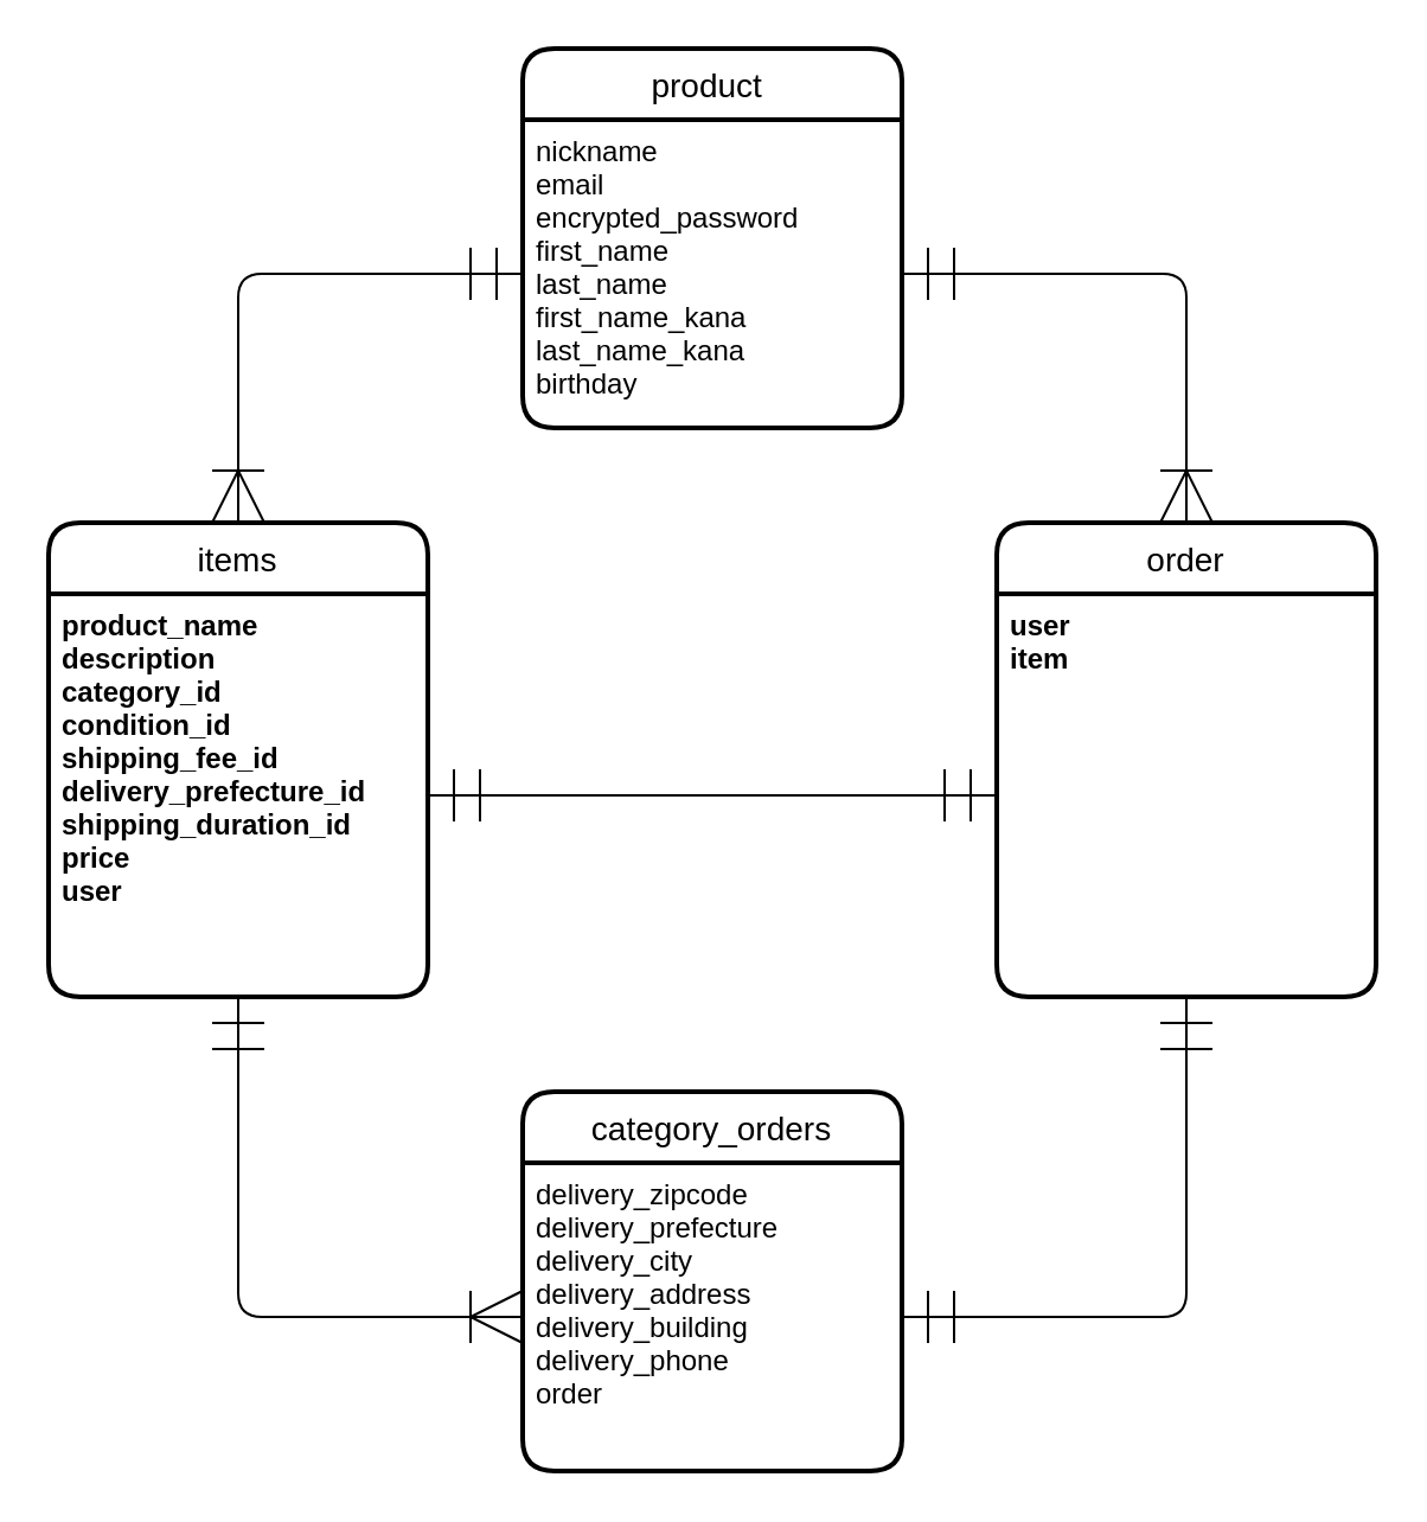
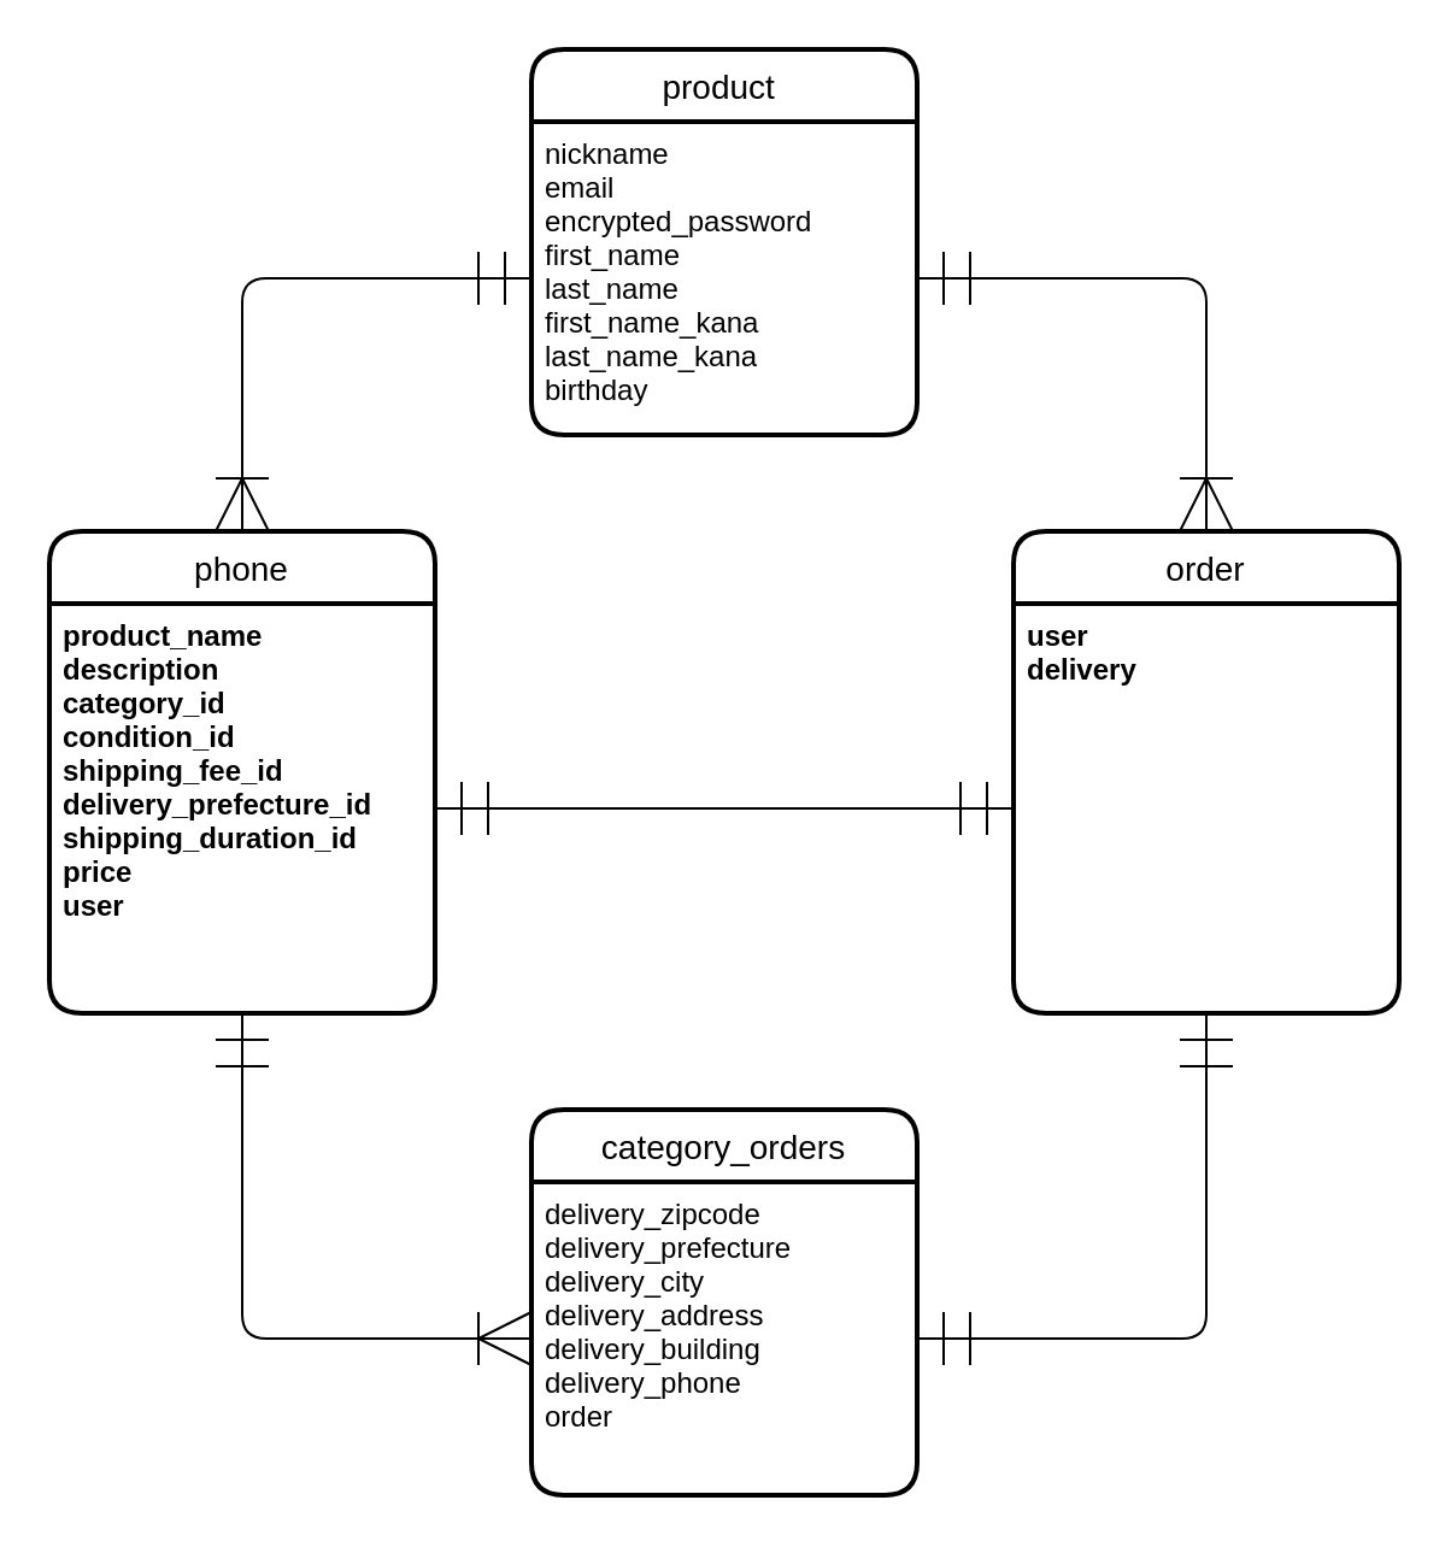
- <mxCell id="4" value="items" style="swimlane;childLayout=stackLayout;horizontal=1;startSize=30;horizontalStack=0;rounded=1;fontSize=14;fontStyle=0;strokeWidth=2;resizeParent=0;resizeLast=1;shadow=0;dashed=0;align=center;" vertex="1" parent="1"><mxGeometry x="20" y="220" width="160" height="200" as="geometry"><mxRectangle x="140" y="320" width="70" height="30" as="alternateBounds" /></mxGeometry></mxCell>
+ <mxCell id="4" value="phone" style="swimlane;childLayout=stackLayout;horizontal=1;startSize=30;horizontalStack=0;rounded=1;fontSize=14;fontStyle=0;strokeWidth=2;resizeParent=0;resizeLast=1;shadow=0;dashed=0;align=center;" vertex="1" parent="1"><mxGeometry x="20" y="220" width="160" height="200" as="geometry"><mxRectangle x="140" y="320" width="70" height="30" as="alternateBounds" /></mxGeometry></mxCell>
- <mxCell id="7" value="user&#10;item" style="align=left;strokeColor=none;fillColor=none;spacingLeft=4;fontSize=12;verticalAlign=top;resizable=0;rotatable=0;part=1;fontStyle=1" vertex="1" parent="6"><mxGeometry y="30" width="160" height="170" as="geometry" /></mxCell>
+ <mxCell id="7" value="user&#10;delivery" style="align=left;strokeColor=none;fillColor=none;spacingLeft=4;fontSize=12;verticalAlign=top;resizable=0;rotatable=0;part=1;fontStyle=1" vertex="1" parent="6"><mxGeometry y="30" width="160" height="170" as="geometry" /></mxCell>
